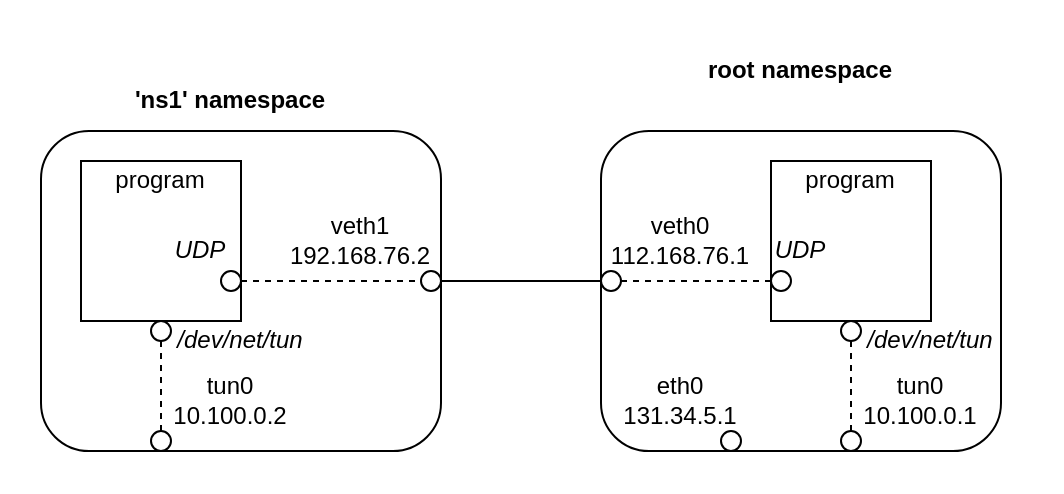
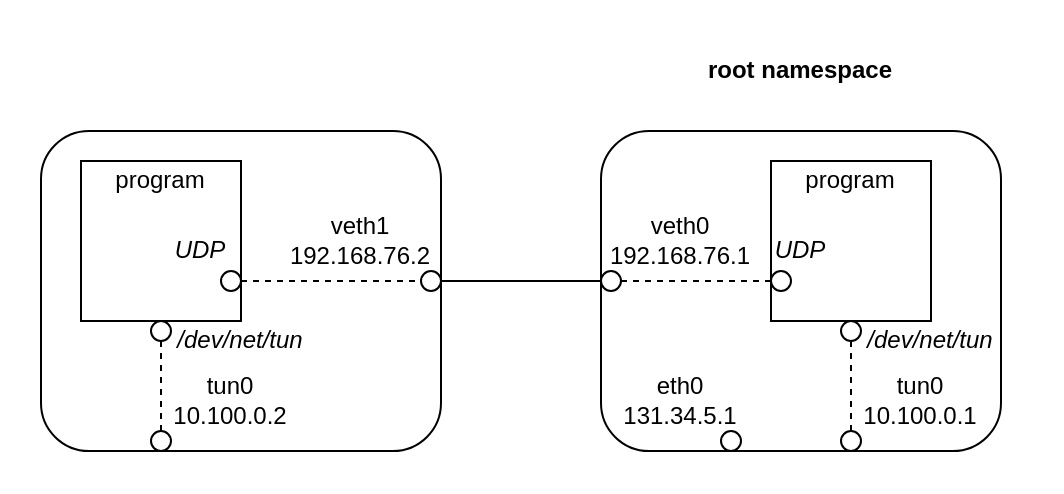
- <mxCell id="4" value="&lt;b&gt;'ns1' namespace&lt;/b&gt;" style="text;html=1;align=center;verticalAlign=middle;whiteSpace=wrap;rounded=0;" vertex="1" parent="1"><mxGeometry x="60" y="35" width="110" height="30" as="geometry" /></mxCell>
- <mxCell id="8" value="veth0&lt;div&gt;112.168.76.1&lt;/div&gt;" style="text;html=1;align=center;verticalAlign=middle;whiteSpace=wrap;rounded=0;" vertex="1" parent="1"><mxGeometry x="300" y="105" width="80" height="30" as="geometry" /></mxCell>
+ <mxCell id="8" value="veth0&lt;div&gt;192.168.76.1&lt;/div&gt;" style="text;html=1;align=center;verticalAlign=middle;whiteSpace=wrap;rounded=0;" vertex="1" parent="1"><mxGeometry x="300" y="105" width="80" height="30" as="geometry" /></mxCell>
